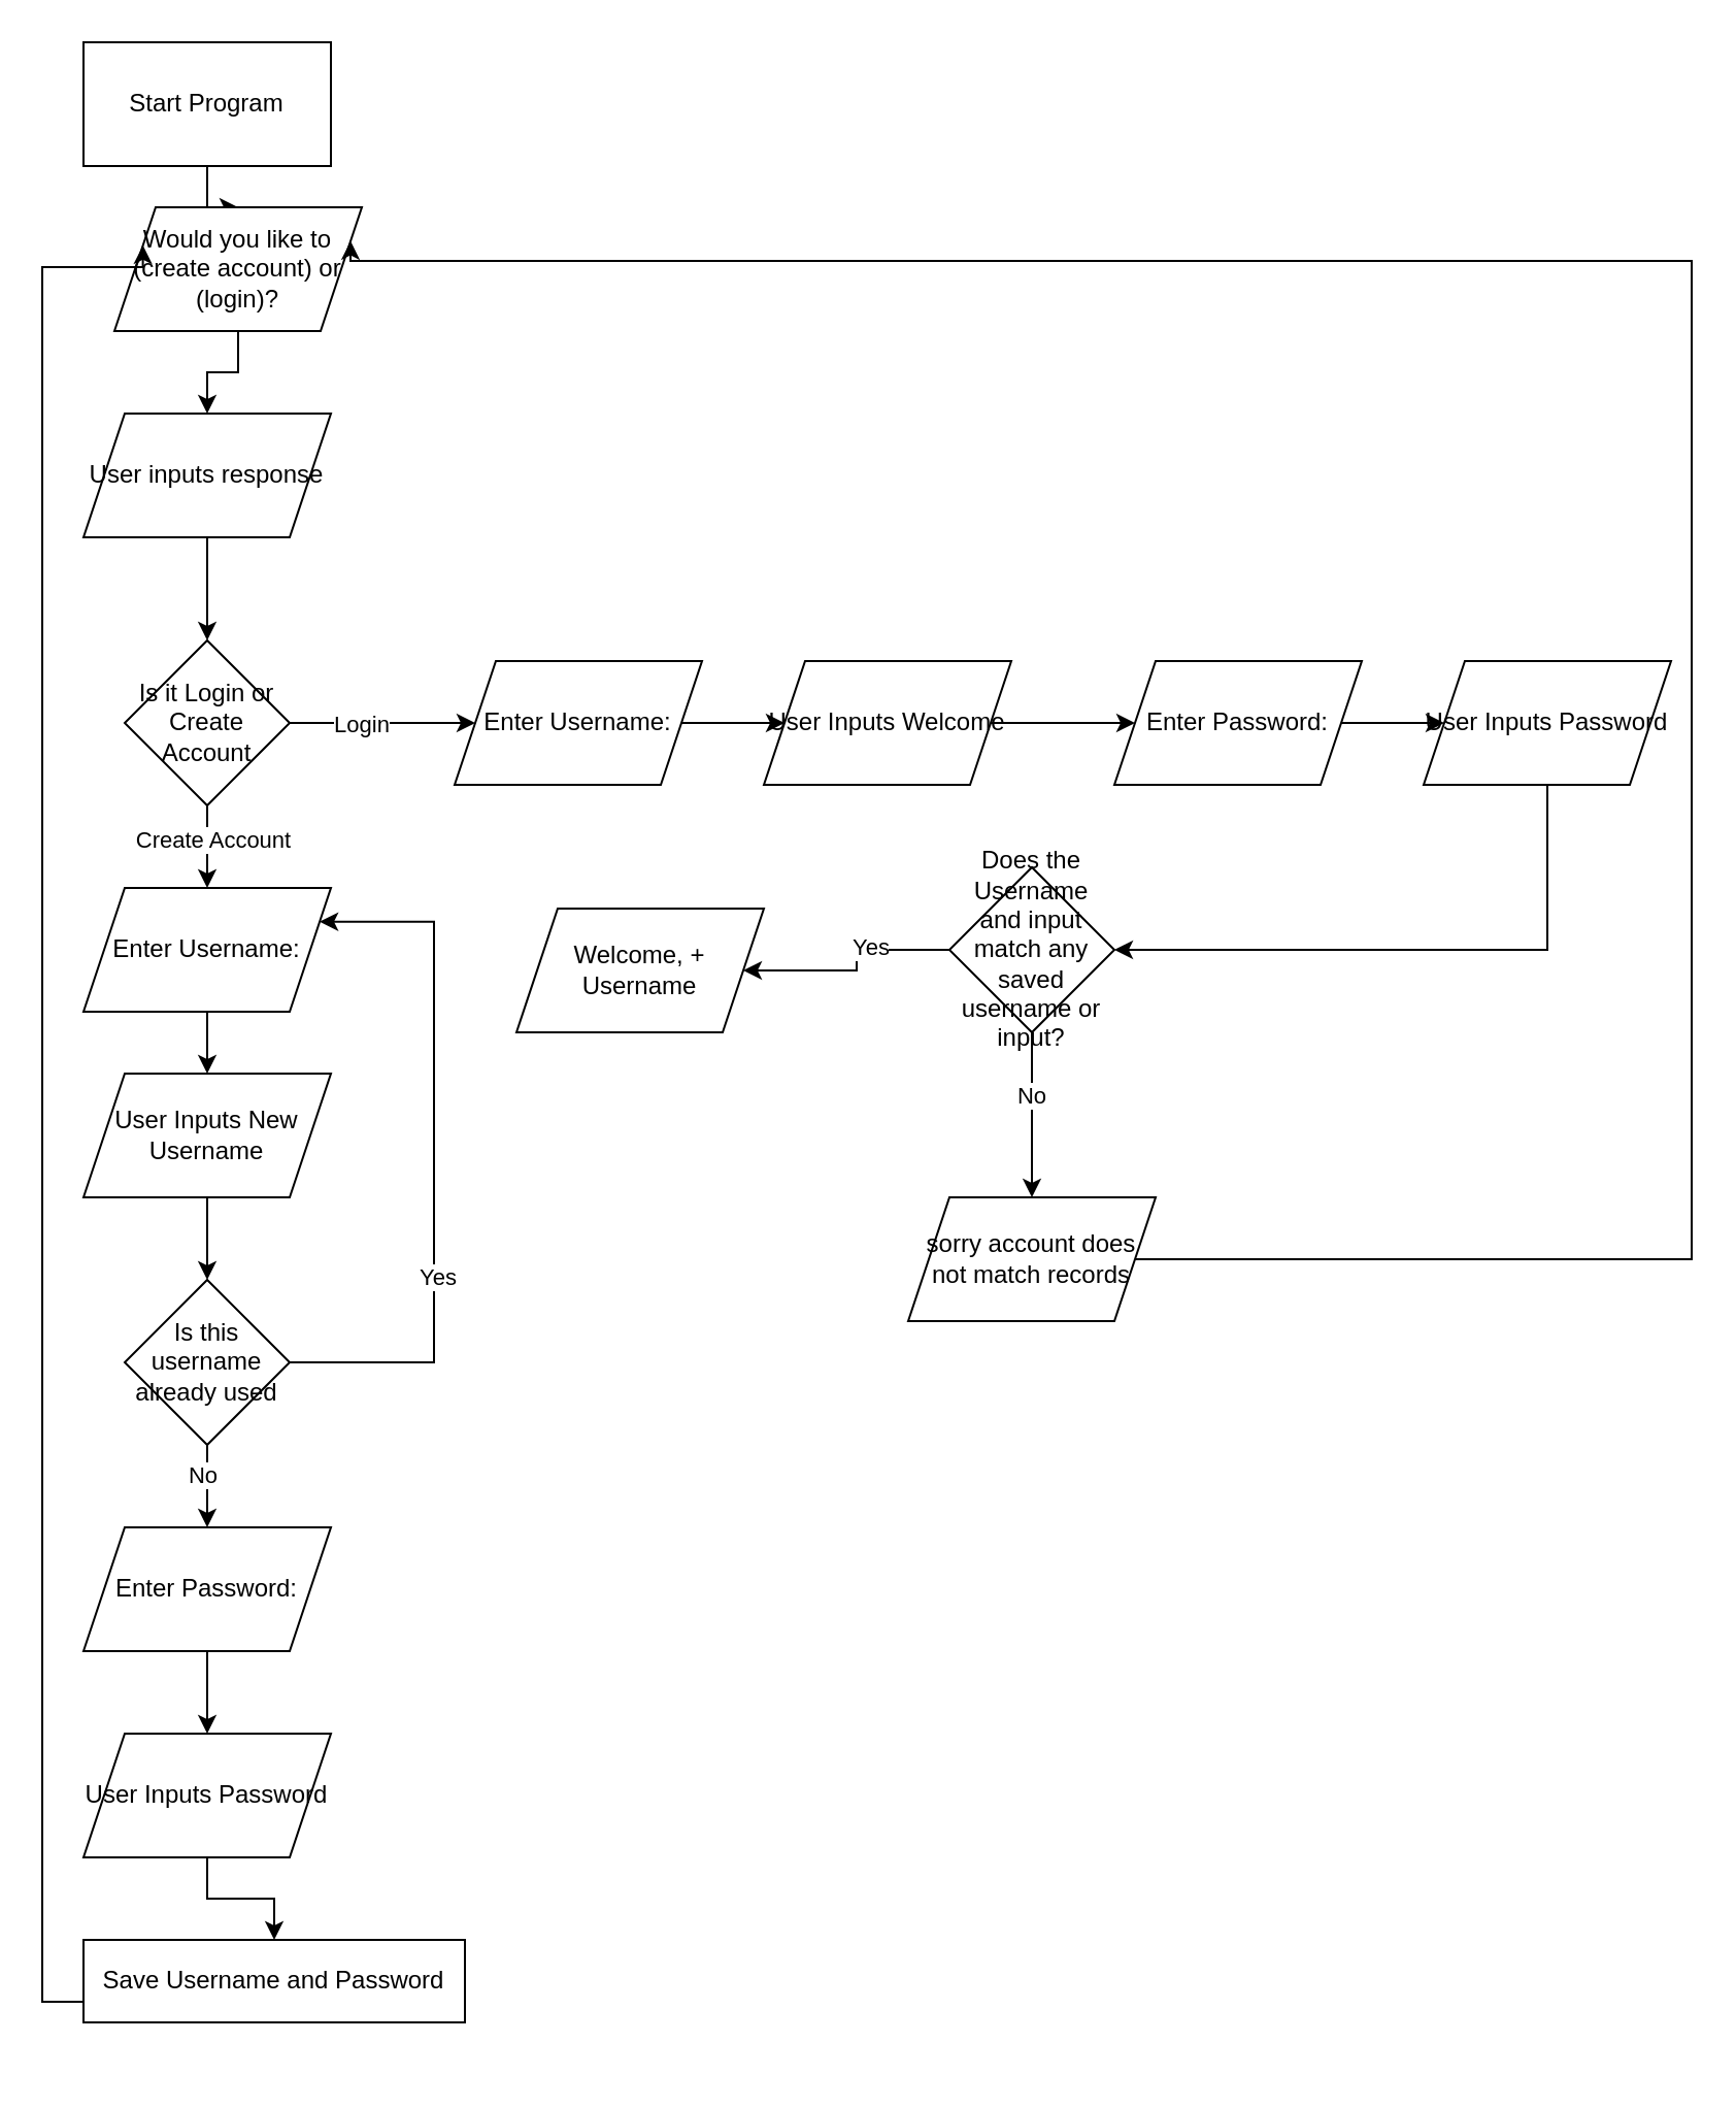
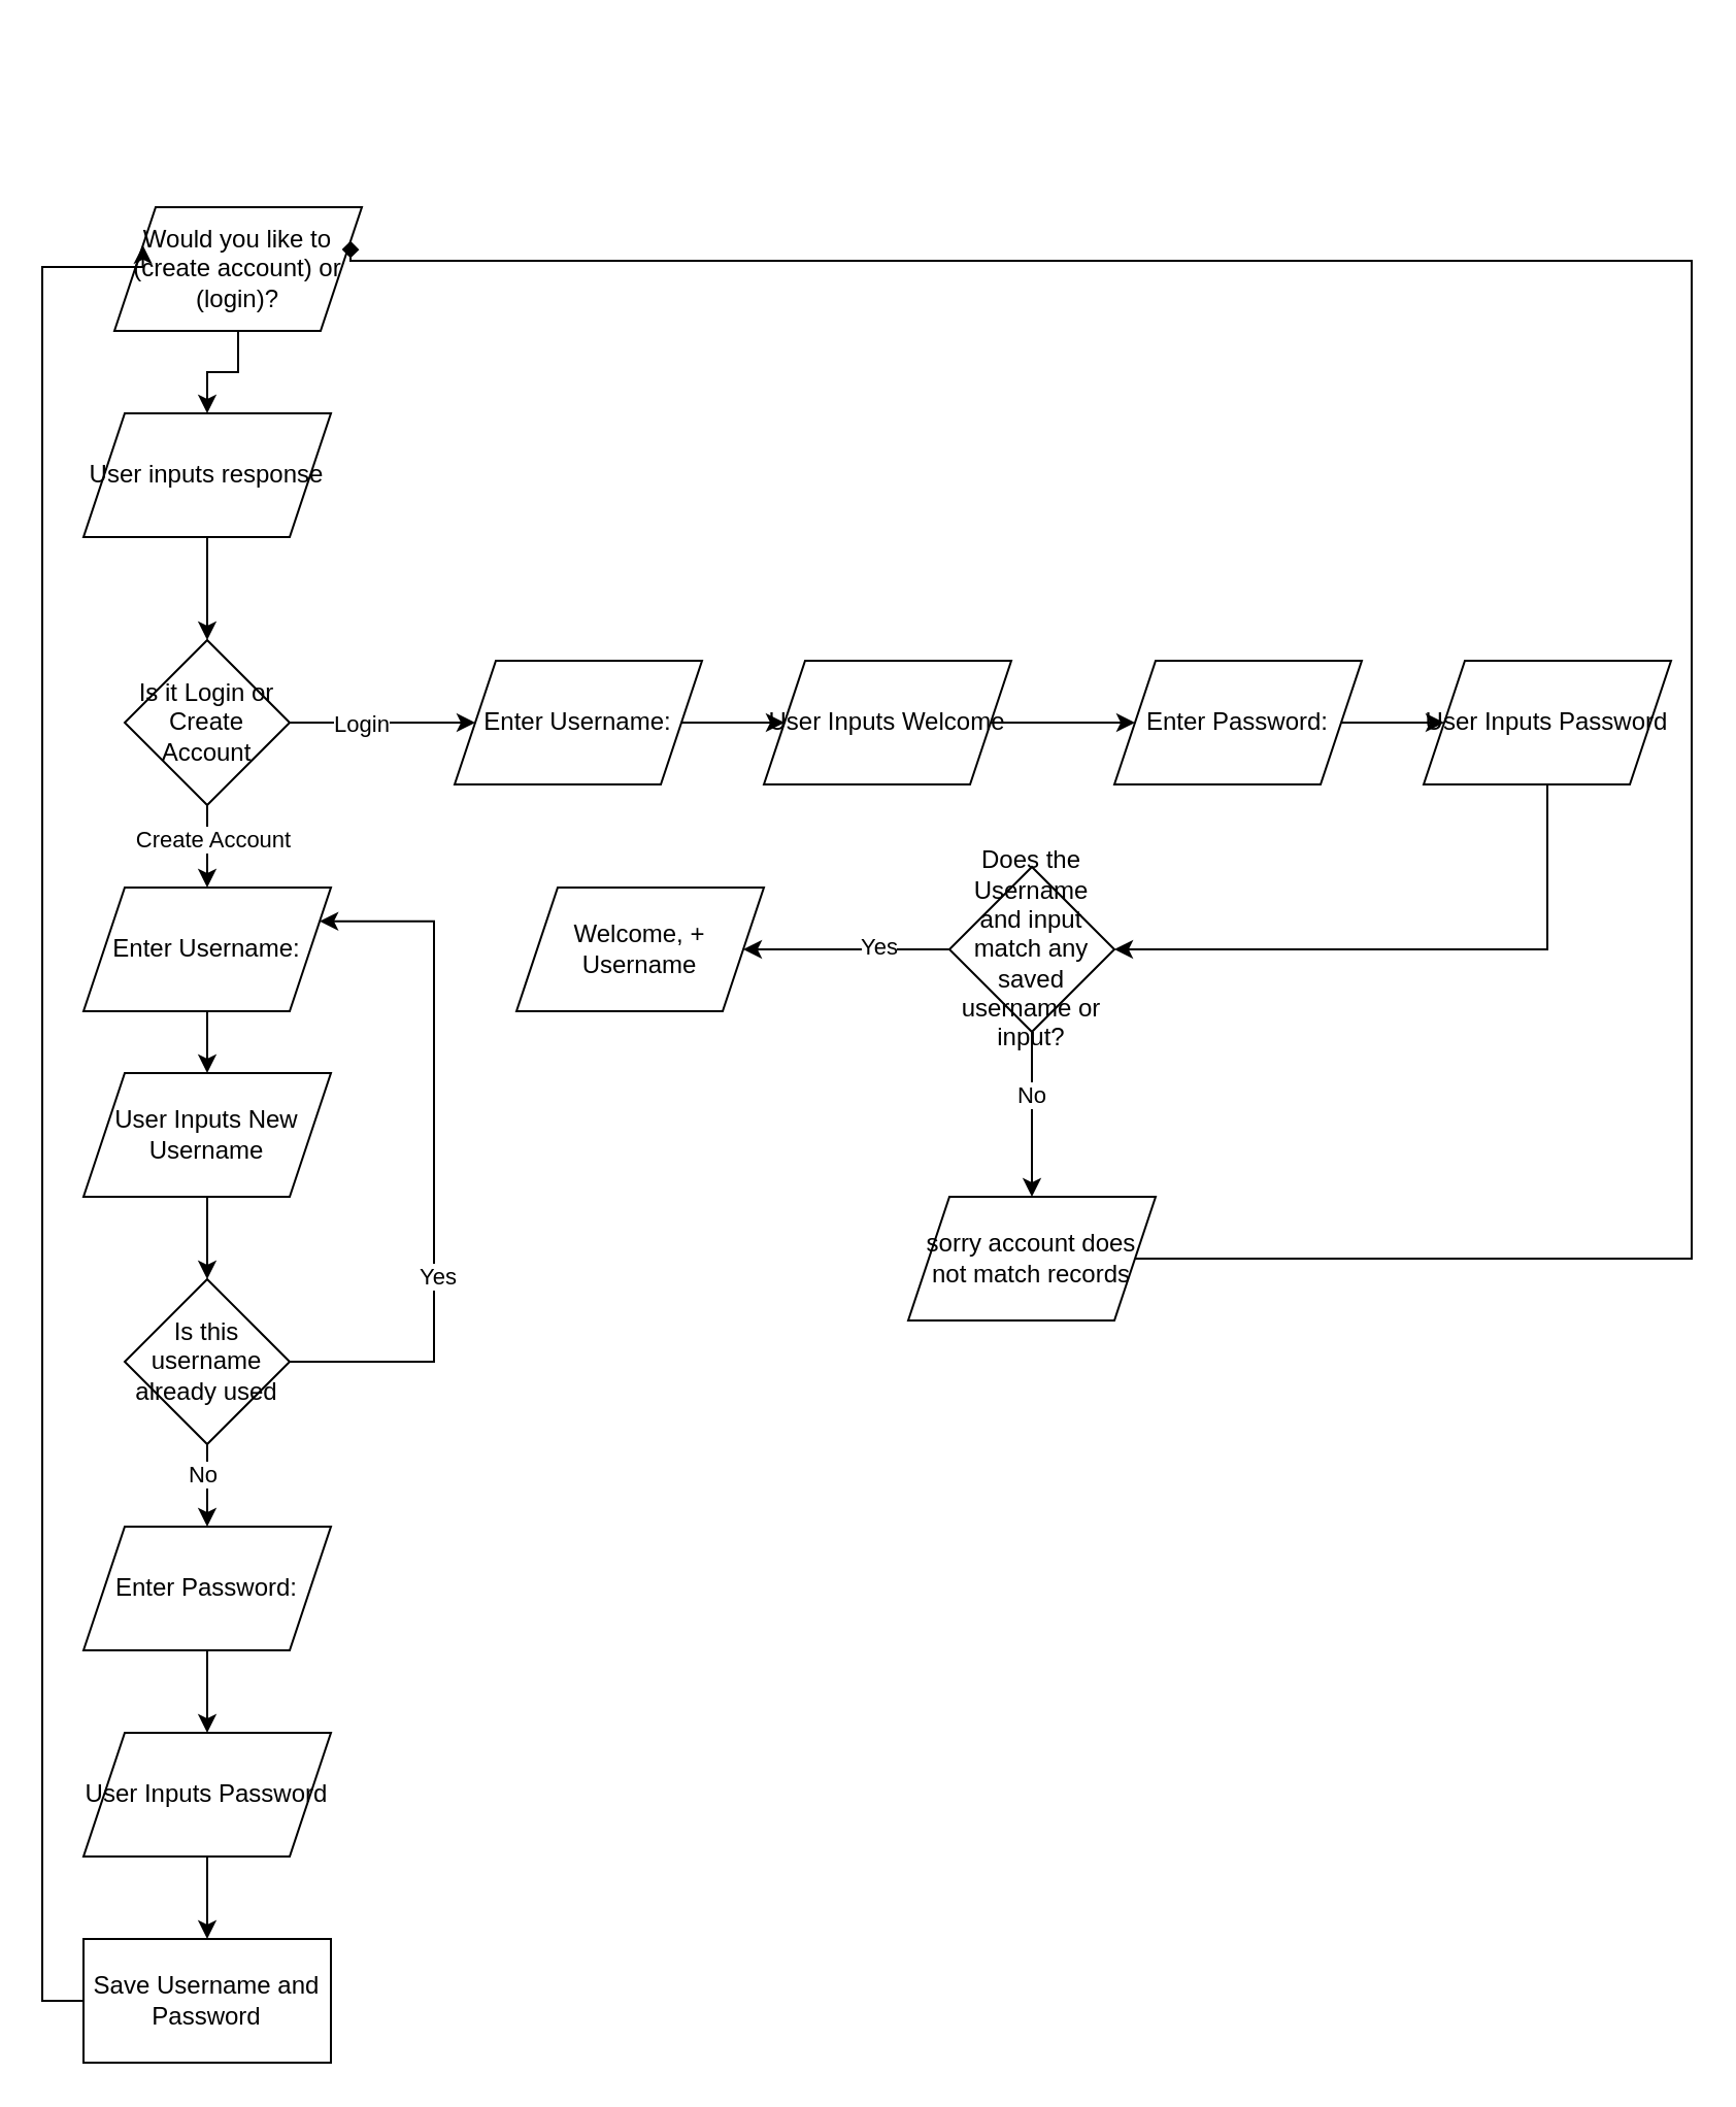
- <mxCell id="3" value="Start Program" style="rounded=0;whiteSpace=wrap;html=1;" vertex="1" parent="1"><mxGeometry x="40" y="20" width="120" height="60" as="geometry" /></mxCell>
- <mxCell id="2" style="edgeStyle=orthogonalEdgeStyle;rounded=0;orthogonalLoop=1;jettySize=auto;html=1;entryX=0.5;entryY=0;entryDx=0;entryDy=0;" edge="1" parent="1" source="3" target="5"><mxGeometry relative="1" as="geometry" /></mxCell>
- <mxCell id="42" style="edgeStyle=orthogonalEdgeStyle;rounded=0;orthogonalLoop=1;jettySize=auto;html=1;entryX=1;entryY=0.25;entryDx=0;entryDy=0;" edge="1" parent="1" source="43" target="5"><mxGeometry relative="1" as="geometry"><Array as="points"><mxPoint x="820" y="610" /><mxPoint x="820" y="126" /></Array></mxGeometry></mxCell>
+ <mxCell id="42" style="edgeStyle=orthogonalEdgeStyle;rounded=0;orthogonalLoop=1;jettySize=auto;html=1;entryX=1;entryY=0.25;entryDx=0;entryDy=0;endArrow=diamond;" edge="1" parent="1" source="43" target="5"><mxGeometry relative="1" as="geometry"><Array as="points"><mxPoint x="820" y="610" /><mxPoint x="820" y="126" /></Array></mxGeometry></mxCell>
- <mxCell id="41" value="Welcome, + Username" style="shape=parallelogram;perimeter=parallelogramPerimeter;whiteSpace=wrap;html=1;fixedSize=1;" vertex="1" parent="1"><mxGeometry x="250" y="440" width="120" height="60" as="geometry" /></mxCell>
+ <mxCell id="41" value="Welcome, + Username" style="shape=parallelogram;perimeter=parallelogramPerimeter;whiteSpace=wrap;html=1;fixedSize=1;" vertex="1" parent="1"><mxGeometry x="250" y="430" width="120" height="60" as="geometry" /></mxCell>
- <mxCell id="27" value="Save Username and Password" style="whiteSpace=wrap;html=1;" vertex="1" parent="1"><mxGeometry x="40" y="940" width="185" height="40" as="geometry" /></mxCell>
+ <mxCell id="27" value="Save Username and Password" style="whiteSpace=wrap;html=1;" vertex="1" parent="1"><mxGeometry x="40" y="940" width="120" height="60" as="geometry" /></mxCell>
